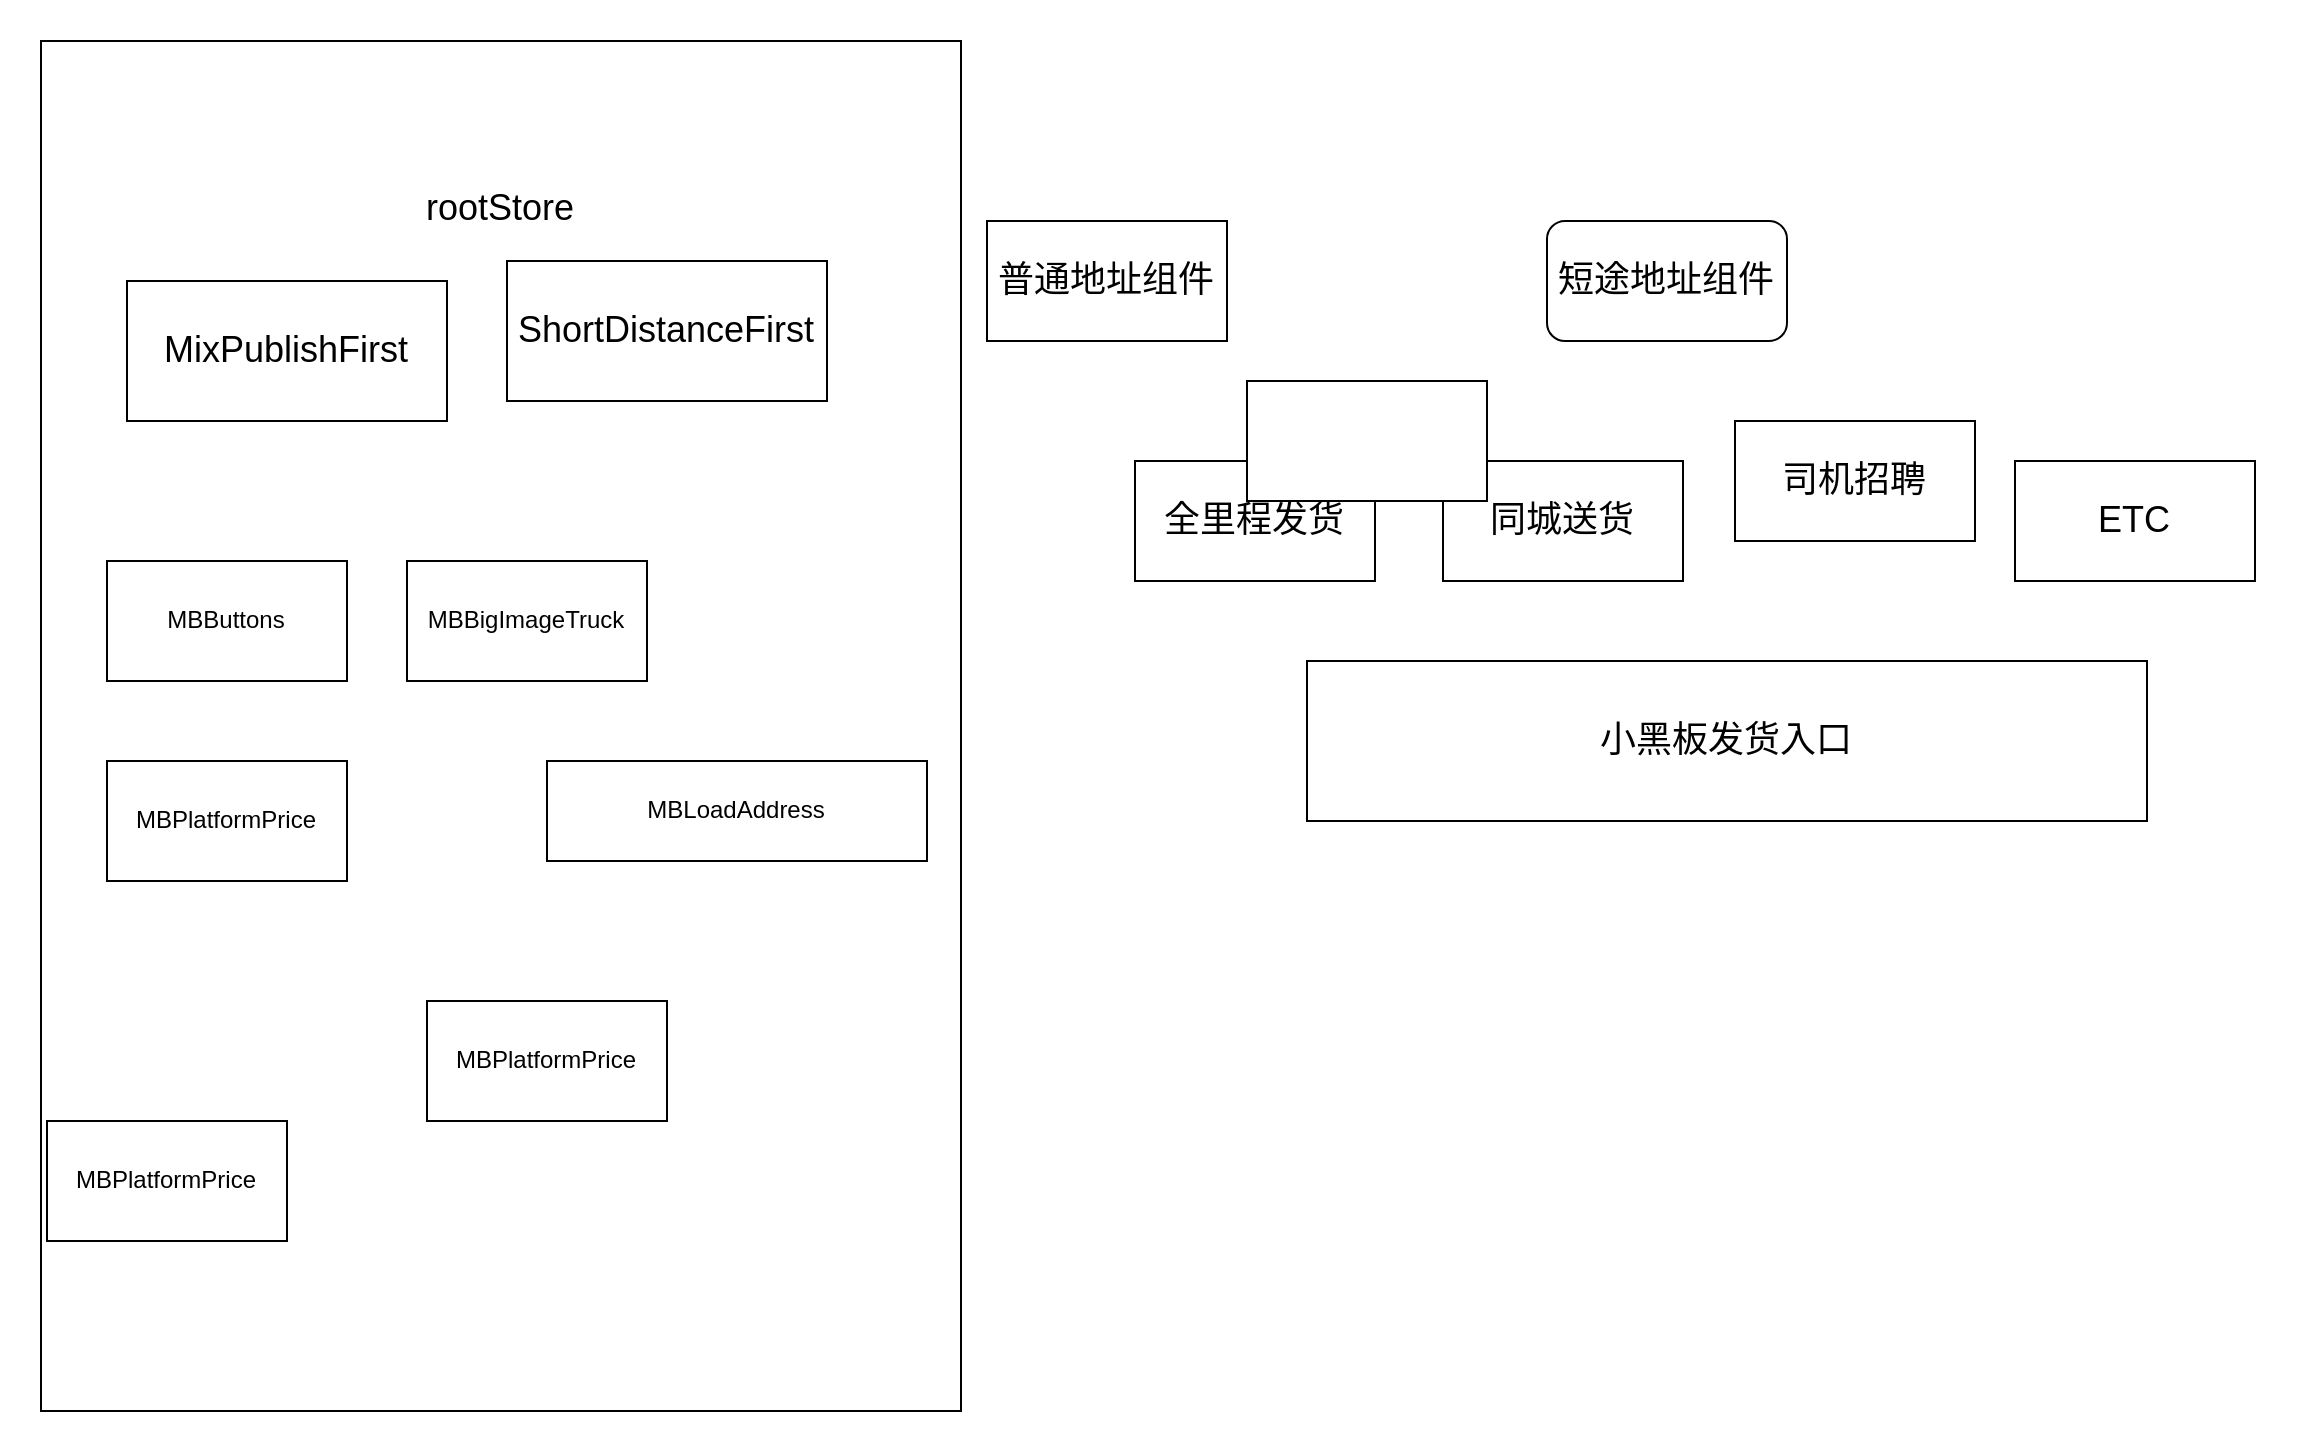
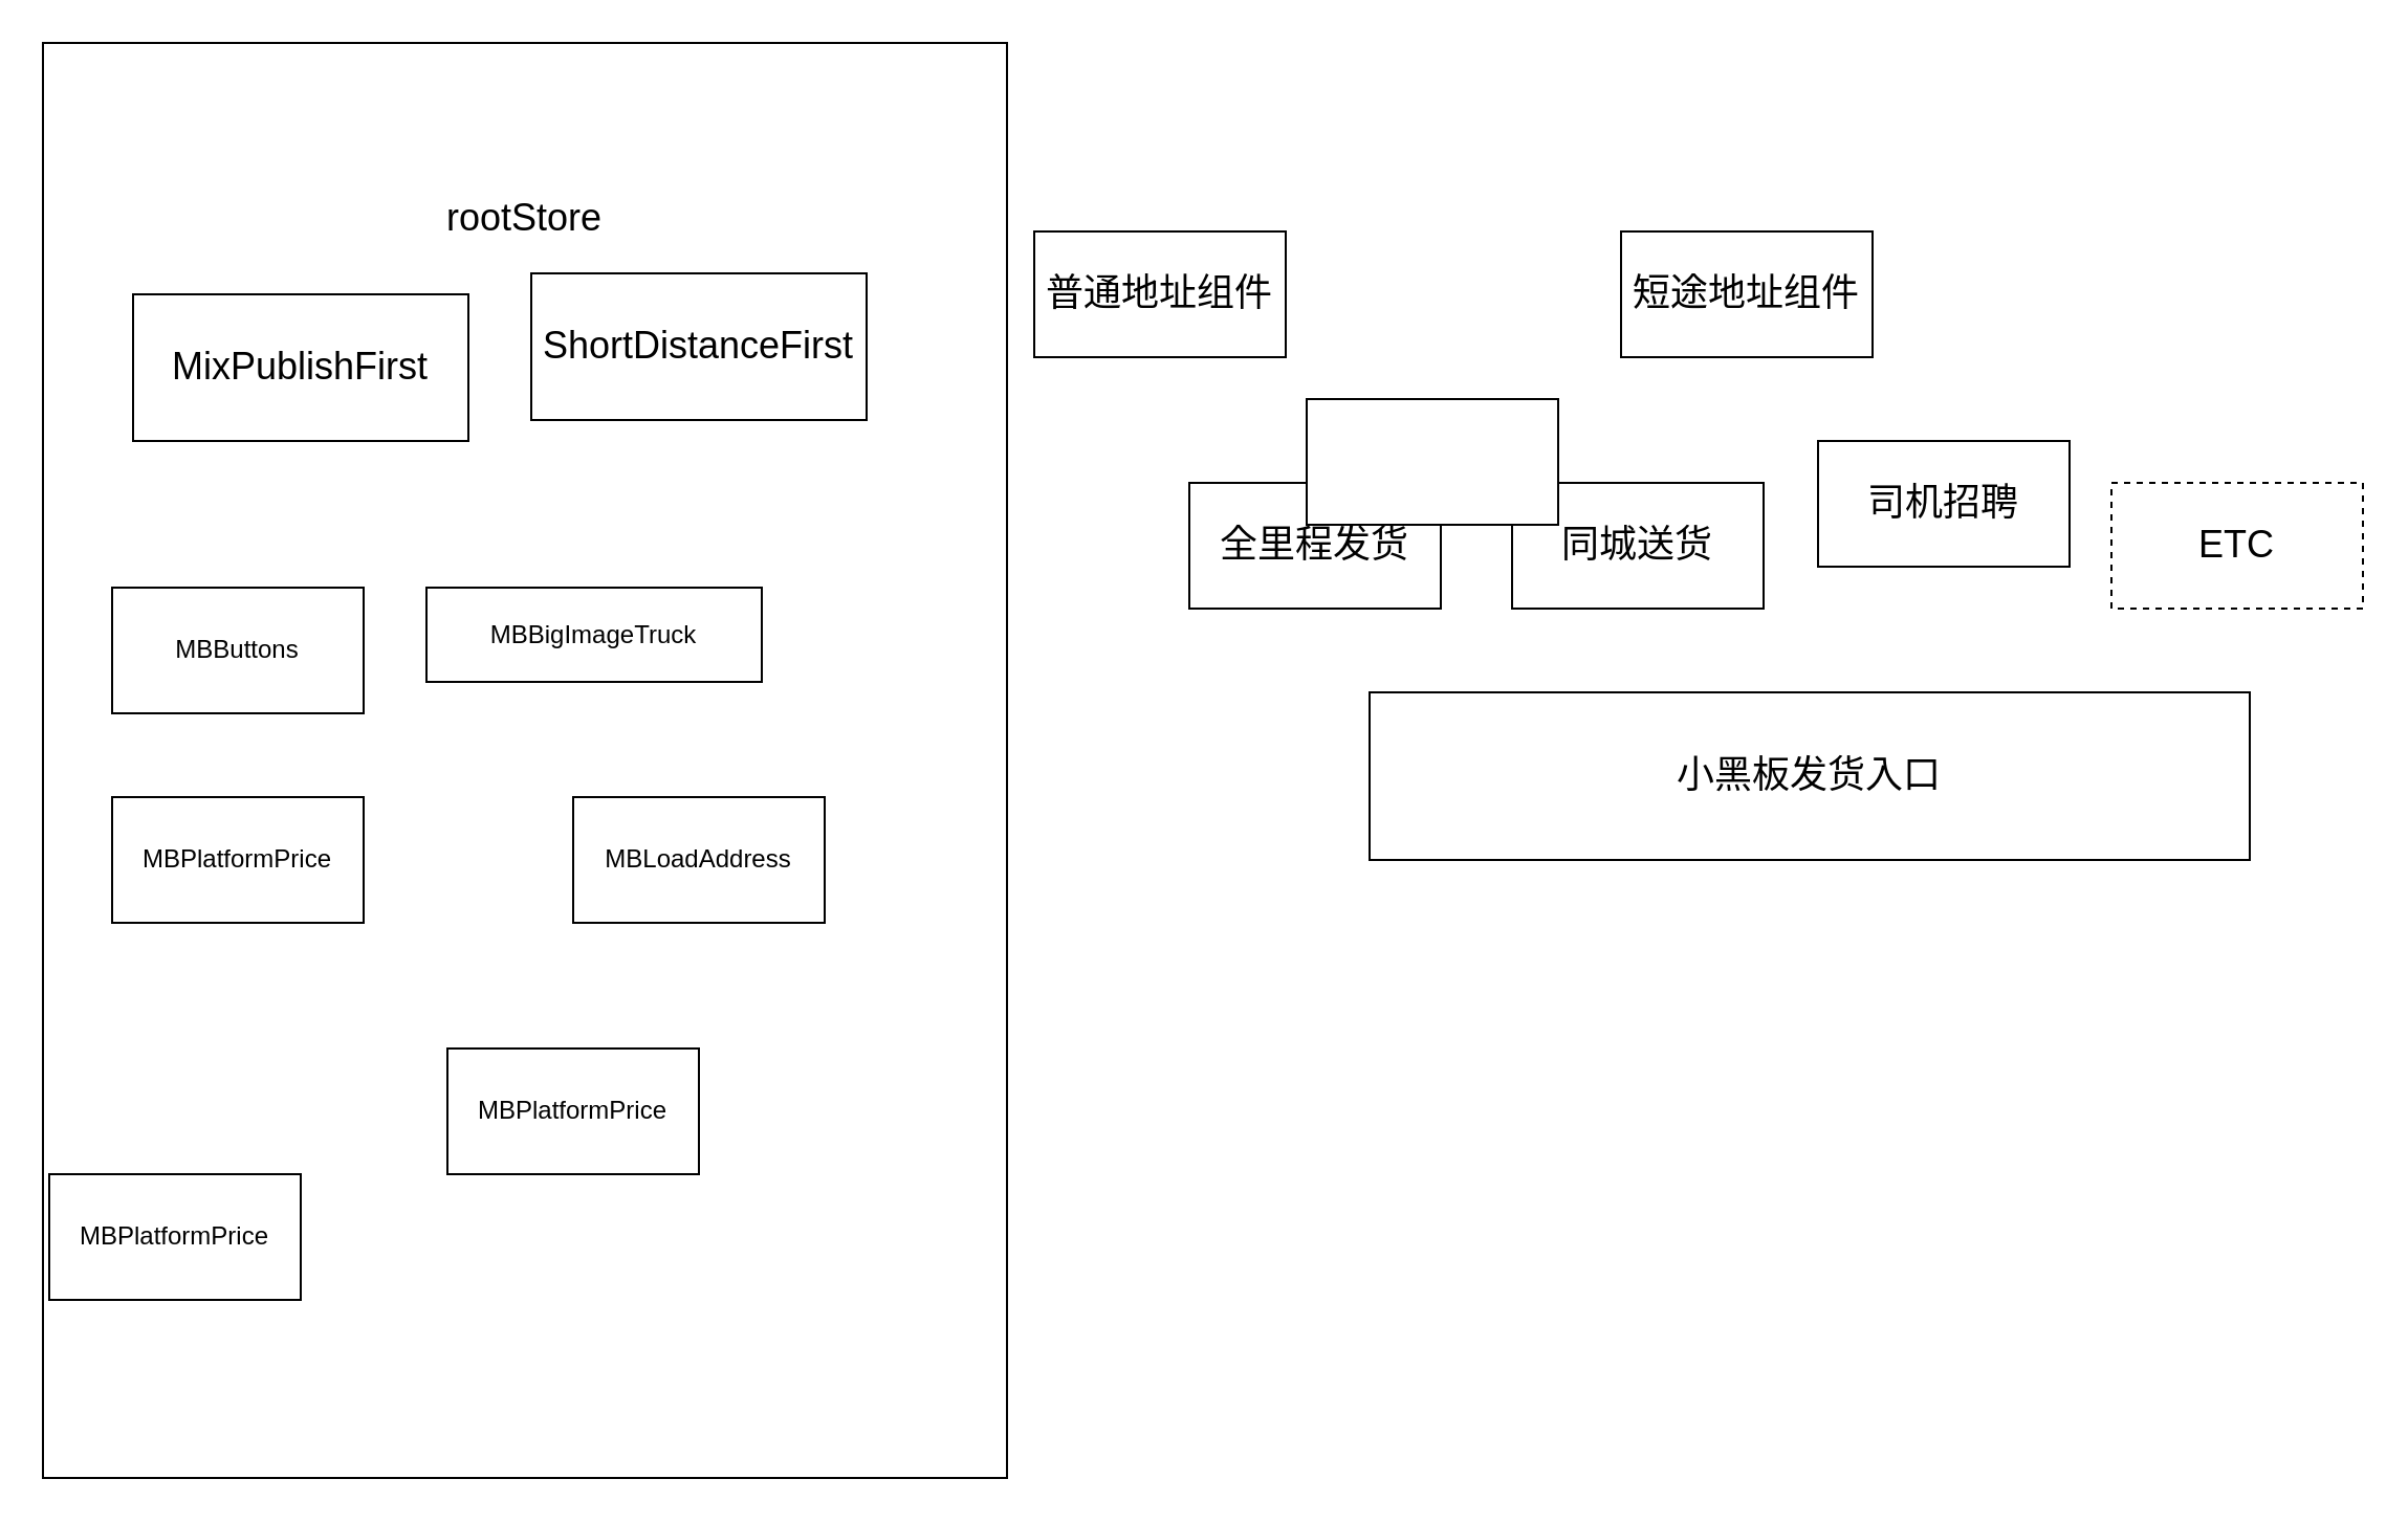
- <mxCell id="8" value="短途地址组件" style="whiteSpace=wrap;html=1;fontSize=18;rounded=1;" vertex="1" parent="1"><mxGeometry x="773" y="110" width="120" height="60" as="geometry" /></mxCell>
+ <mxCell id="8" value="短途地址组件" style="rounded=0;whiteSpace=wrap;html=1;fontSize=18;" vertex="1" parent="1"><mxGeometry x="773" y="110" width="120" height="60" as="geometry" /></mxCell>
- <mxCell id="6" value="ETC" style="rounded=0;whiteSpace=wrap;html=1;fontSize=18;" vertex="1" parent="1"><mxGeometry x="1007" y="230" width="120" height="60" as="geometry" /></mxCell>
+ <mxCell id="6" value="ETC" style="rounded=0;whiteSpace=wrap;html=1;fontSize=18;dashed=1;" vertex="1" parent="1"><mxGeometry x="1007" y="230" width="120" height="60" as="geometry" /></mxCell>
- <mxCell id="14" value="MBBigImageTruck" style="rounded=0;whiteSpace=wrap;html=1;" vertex="1" parent="1"><mxGeometry x="203" y="280" width="120" height="60" as="geometry" /></mxCell>
+ <mxCell id="14" value="MBBigImageTruck" style="rounded=0;whiteSpace=wrap;html=1;" vertex="1" parent="1"><mxGeometry x="203" y="280" width="160" height="45" as="geometry" /></mxCell>
- <mxCell id="18" value="MBLoadAddress" style="rounded=0;whiteSpace=wrap;html=1;" vertex="1" parent="1"><mxGeometry x="273" y="380" width="190" height="50" as="geometry" /></mxCell>
+ <mxCell id="18" value="MBLoadAddress" style="rounded=0;whiteSpace=wrap;html=1;" vertex="1" parent="1"><mxGeometry x="273" y="380" width="120" height="60" as="geometry" /></mxCell>
